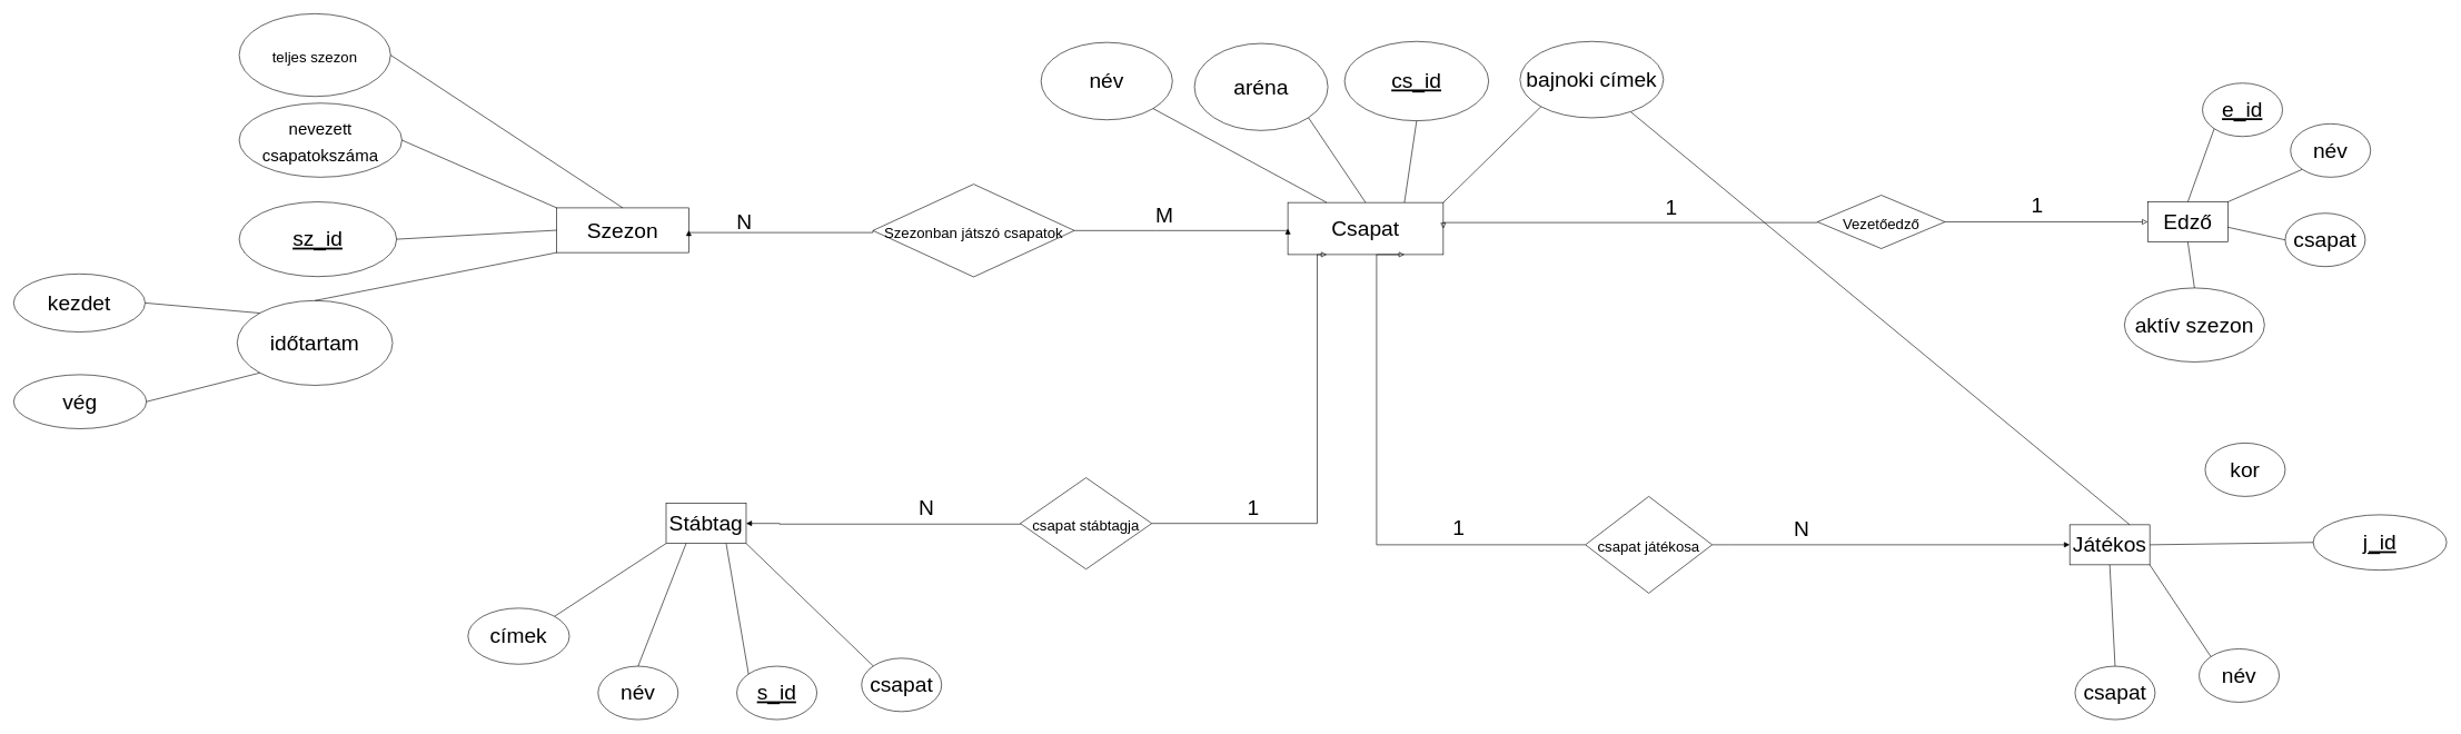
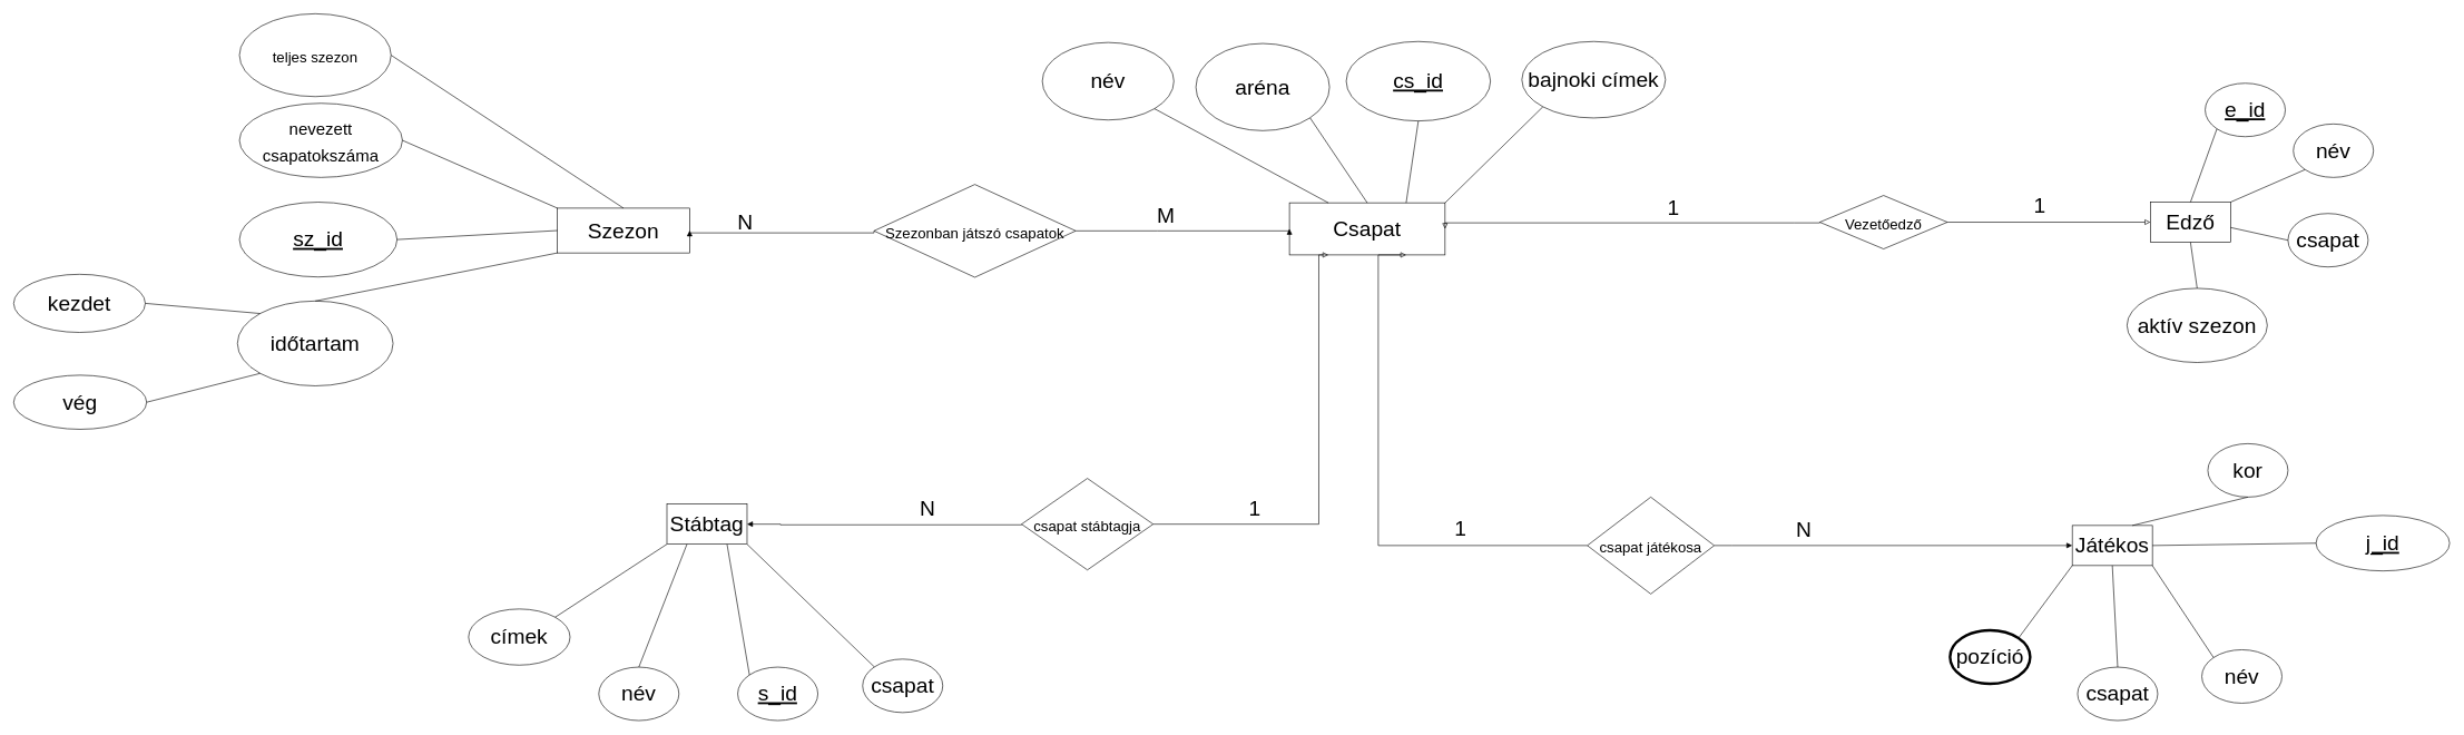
- <mxCell id="48" value="" style="endArrow=none;html=1;fontSize=32;exitX=0.75;exitY=0;exitDx=0;exitDy=0;" parent="1" source="4" target="67" edge="1"><mxGeometry width="50" height="50" relative="1" as="geometry"><mxPoint x="3081" y="376" as="sourcePoint" /><mxPoint x="3131" y="326" as="targetPoint" /></mxGeometry></mxCell>
+ <mxCell id="48" value="" style="endArrow=none;html=1;fontSize=32;entryX=0.5;entryY=1;entryDx=0;entryDy=0;exitX=0.75;exitY=0;exitDx=0;exitDy=0;" parent="1" source="4" target="41" edge="1"><mxGeometry width="50" height="50" relative="1" as="geometry"><mxPoint x="3081" y="376" as="sourcePoint" /><mxPoint x="3131" y="326" as="targetPoint" /></mxGeometry></mxCell>
+ <mxCell id="44" value="" style="endArrow=none;html=1;fontSize=32;entryX=0;entryY=1;entryDx=0;entryDy=0;exitX=1;exitY=0;exitDx=0;exitDy=0;" parent="1" source="43" target="4" edge="1"><mxGeometry width="50" height="50" relative="1" as="geometry"><mxPoint x="2787" y="486" as="sourcePoint" /><mxPoint x="2837" y="436" as="targetPoint" /></mxGeometry></mxCell>
+ <mxCell id="43" value="pozíció" style="ellipse;whiteSpace=wrap;html=1;fontSize=32;shadow=0;sketch=0;strokeWidth=4;" parent="1" vertex="1"><mxGeometry x="2919" y="943" width="120" height="80" as="geometry" /></mxCell>
